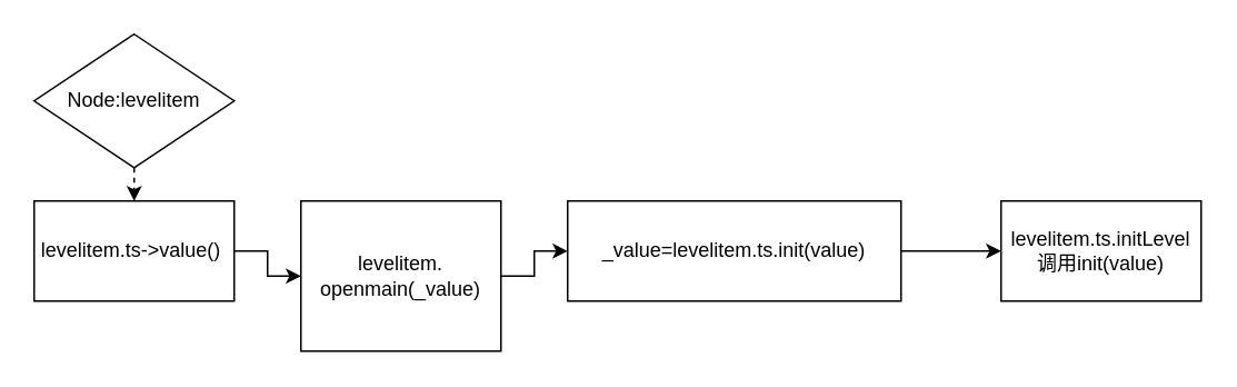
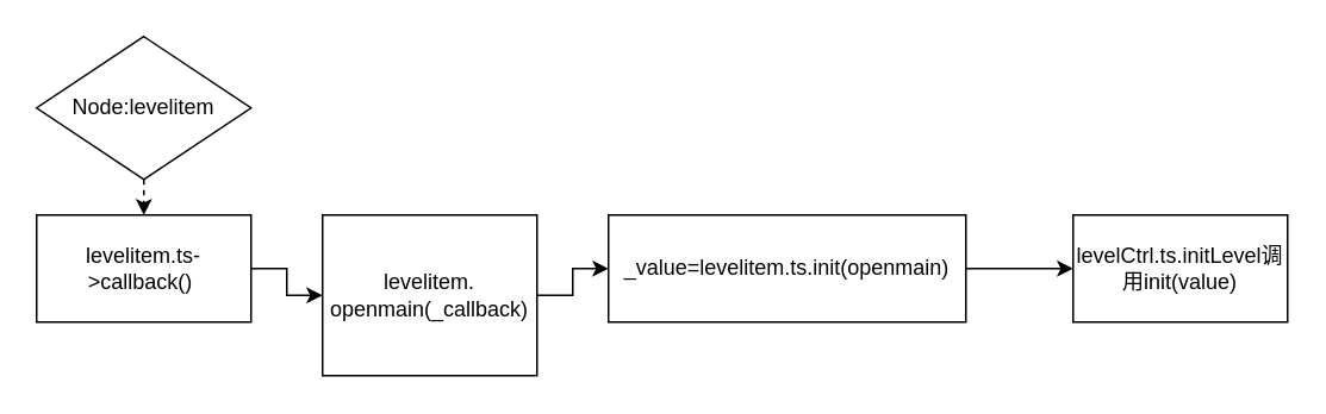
- <mxCell id="3" value="levelitem.ts-&amp;gt;value()&amp;nbsp;" style="rounded=0;whiteSpace=wrap;html=1;" vertex="1" parent="1"><mxGeometry x="20" y="120" width="120" height="60" as="geometry" /></mxCell>
+ <mxCell id="3" value="levelitem.ts-&amp;gt;callback()&amp;nbsp;" style="rounded=0;whiteSpace=wrap;html=1;" vertex="1" parent="1"><mxGeometry x="20" y="120" width="120" height="60" as="geometry" /></mxCell>
- <mxCell id="9" value="_value=levelitem.ts.init(value)" style="rounded=0;whiteSpace=wrap;html=1;" vertex="1" parent="1"><mxGeometry x="340" y="120" width="200" height="60" as="geometry" /></mxCell>
+ <mxCell id="9" value="_value=levelitem.ts.init(openmain)" style="rounded=0;whiteSpace=wrap;html=1;" vertex="1" parent="1"><mxGeometry x="340" y="120" width="200" height="60" as="geometry" /></mxCell>
- <mxCell id="10" value="levelitem.ts.initLevel调用init(value)" style="rounded=0;whiteSpace=wrap;html=1;" vertex="1" parent="1"><mxGeometry x="600" y="120" width="120" height="60" as="geometry" /></mxCell>
+ <mxCell id="10" value="levelCtrl.ts.initLevel调用init(value)" style="rounded=0;whiteSpace=wrap;html=1;" vertex="1" parent="1"><mxGeometry x="600" y="120" width="120" height="60" as="geometry" /></mxCell>
- <mxCell id="7" value="levelitem.&lt;br&gt;openmain(_value)" style="rounded=0;whiteSpace=wrap;html=1;" vertex="1" parent="1"><mxGeometry x="180" y="120" width="120" height="90" as="geometry" /></mxCell>
+ <mxCell id="7" value="levelitem.&lt;br&gt;openmain(_callback)" style="rounded=0;whiteSpace=wrap;html=1;" vertex="1" parent="1"><mxGeometry x="180" y="120" width="120" height="90" as="geometry" /></mxCell>
